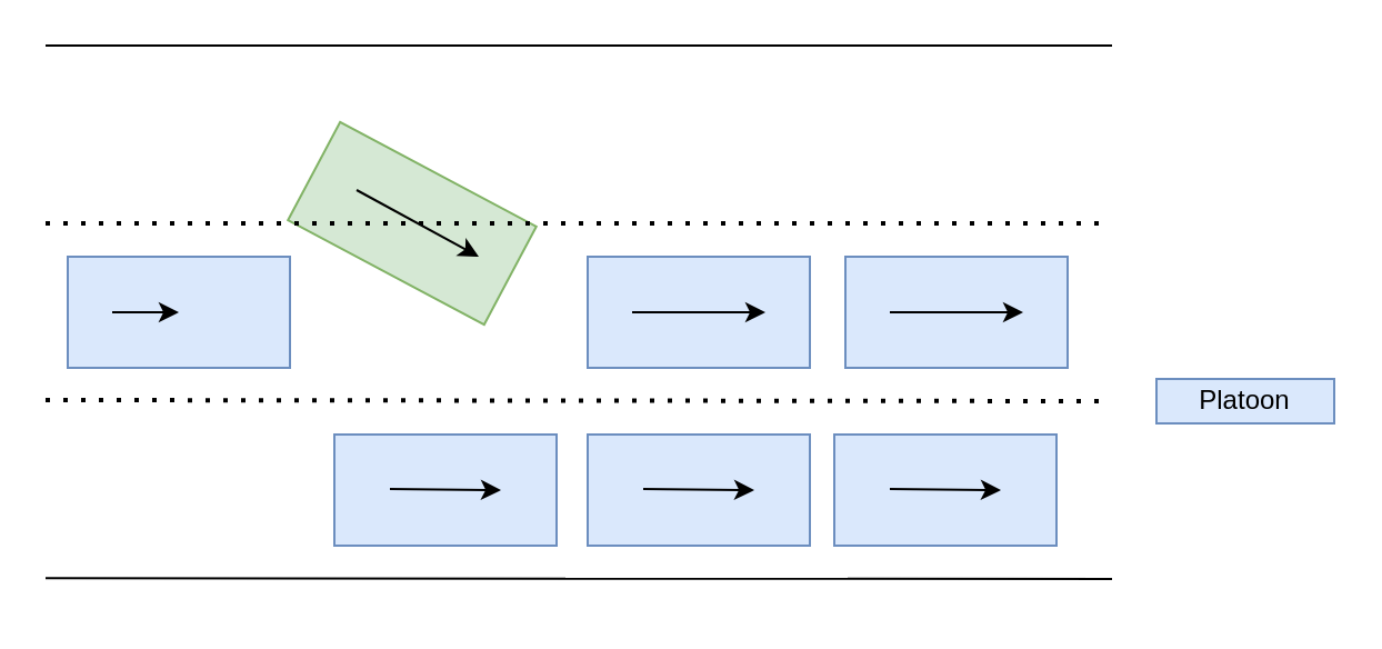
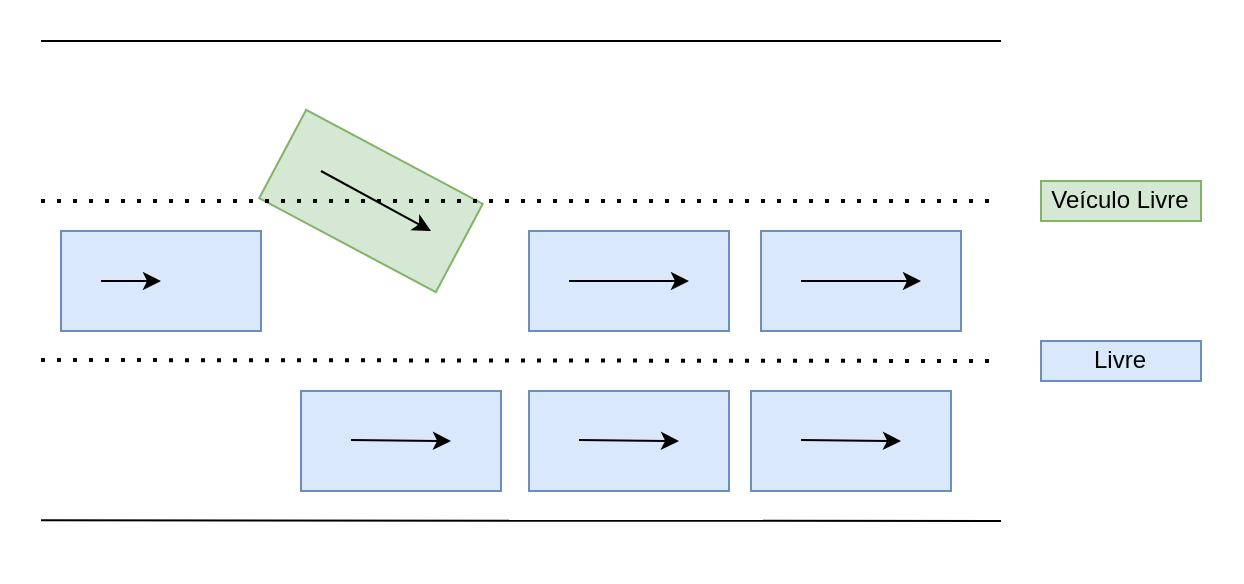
+ <mxCell id="6" value="Veículo Livre" style="text;html=1;strokeColor=#82b366;fillColor=#d5e8d4;align=center;verticalAlign=middle;whiteSpace=wrap;rounded=0;" parent="1" vertex="1"><mxGeometry x="520" y="90" width="80" height="20" as="geometry" /></mxCell>
- <mxCell id="5" value="Platoon" style="text;html=1;strokeColor=#6c8ebf;fillColor=#dae8fc;align=center;verticalAlign=middle;whiteSpace=wrap;rounded=0;" parent="1" vertex="1"><mxGeometry x="520" y="170" width="80" height="20" as="geometry" /></mxCell>
+ <mxCell id="5" value="Livre" style="text;html=1;strokeColor=#6c8ebf;fillColor=#dae8fc;align=center;verticalAlign=middle;whiteSpace=wrap;rounded=0;" parent="1" vertex="1"><mxGeometry x="520" y="170" width="80" height="20" as="geometry" /></mxCell>
